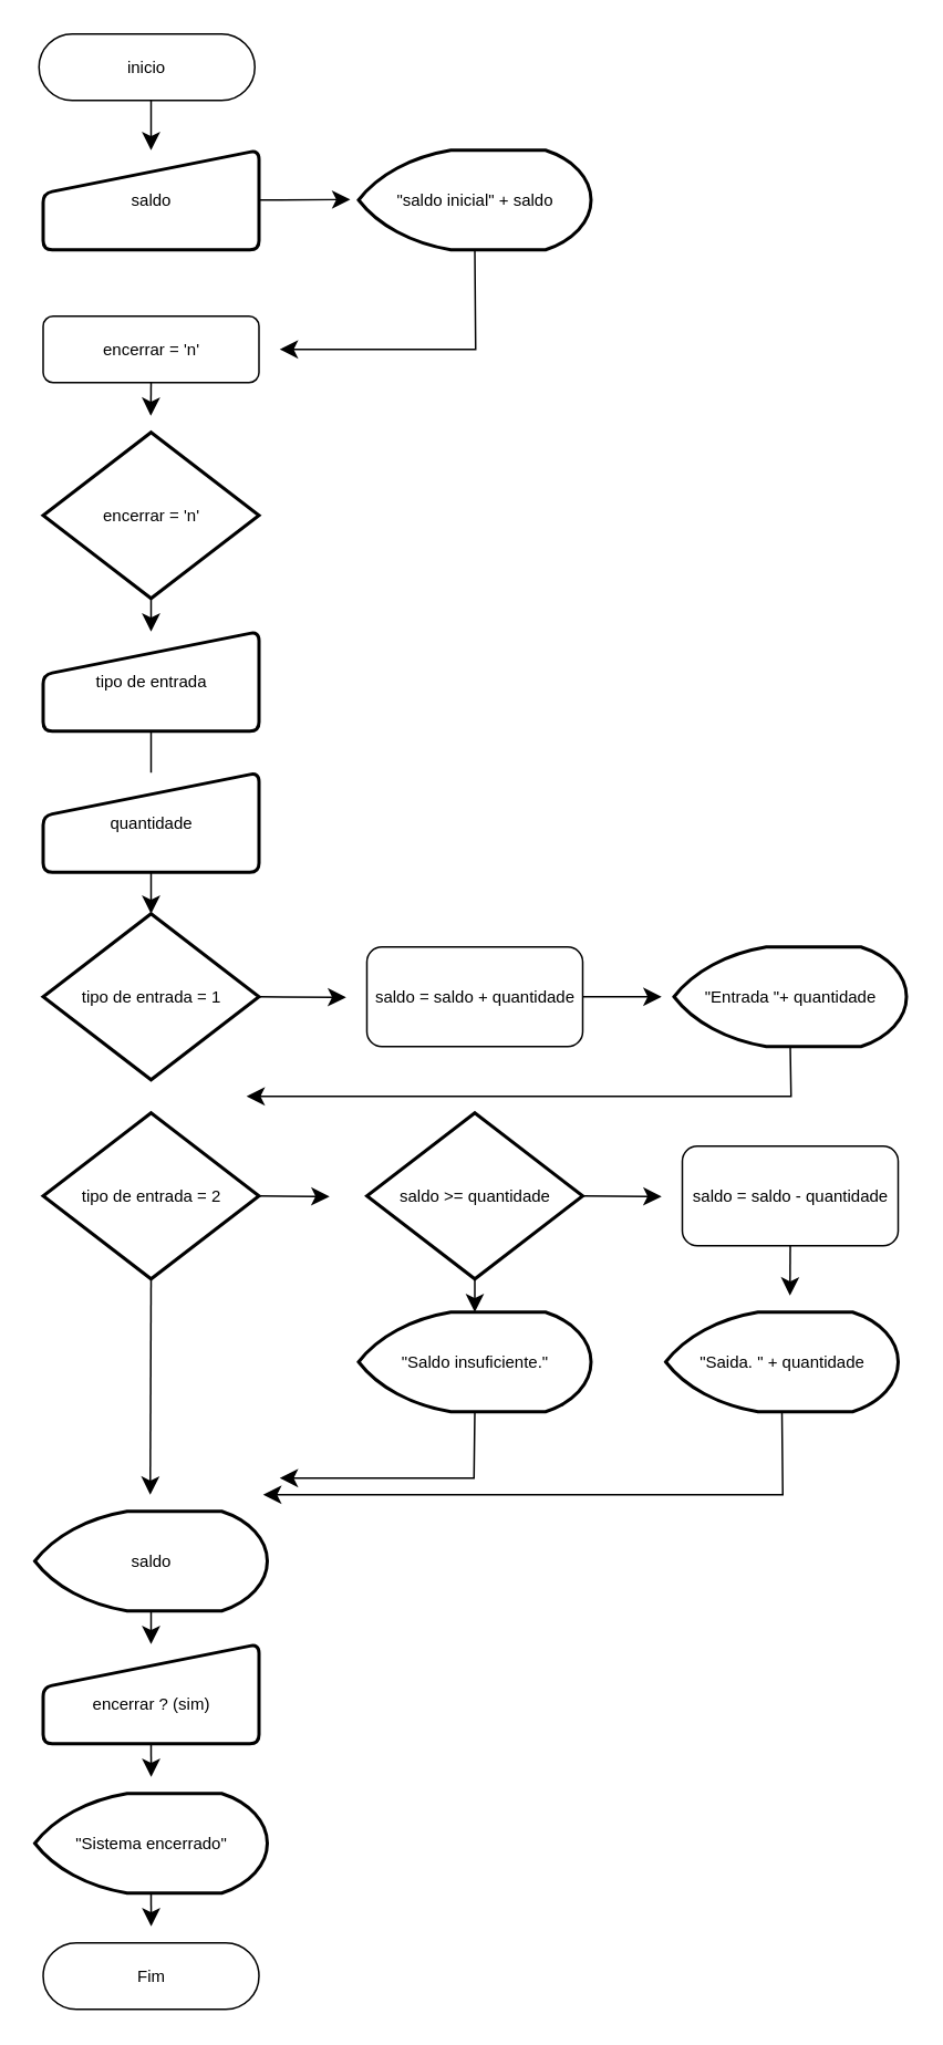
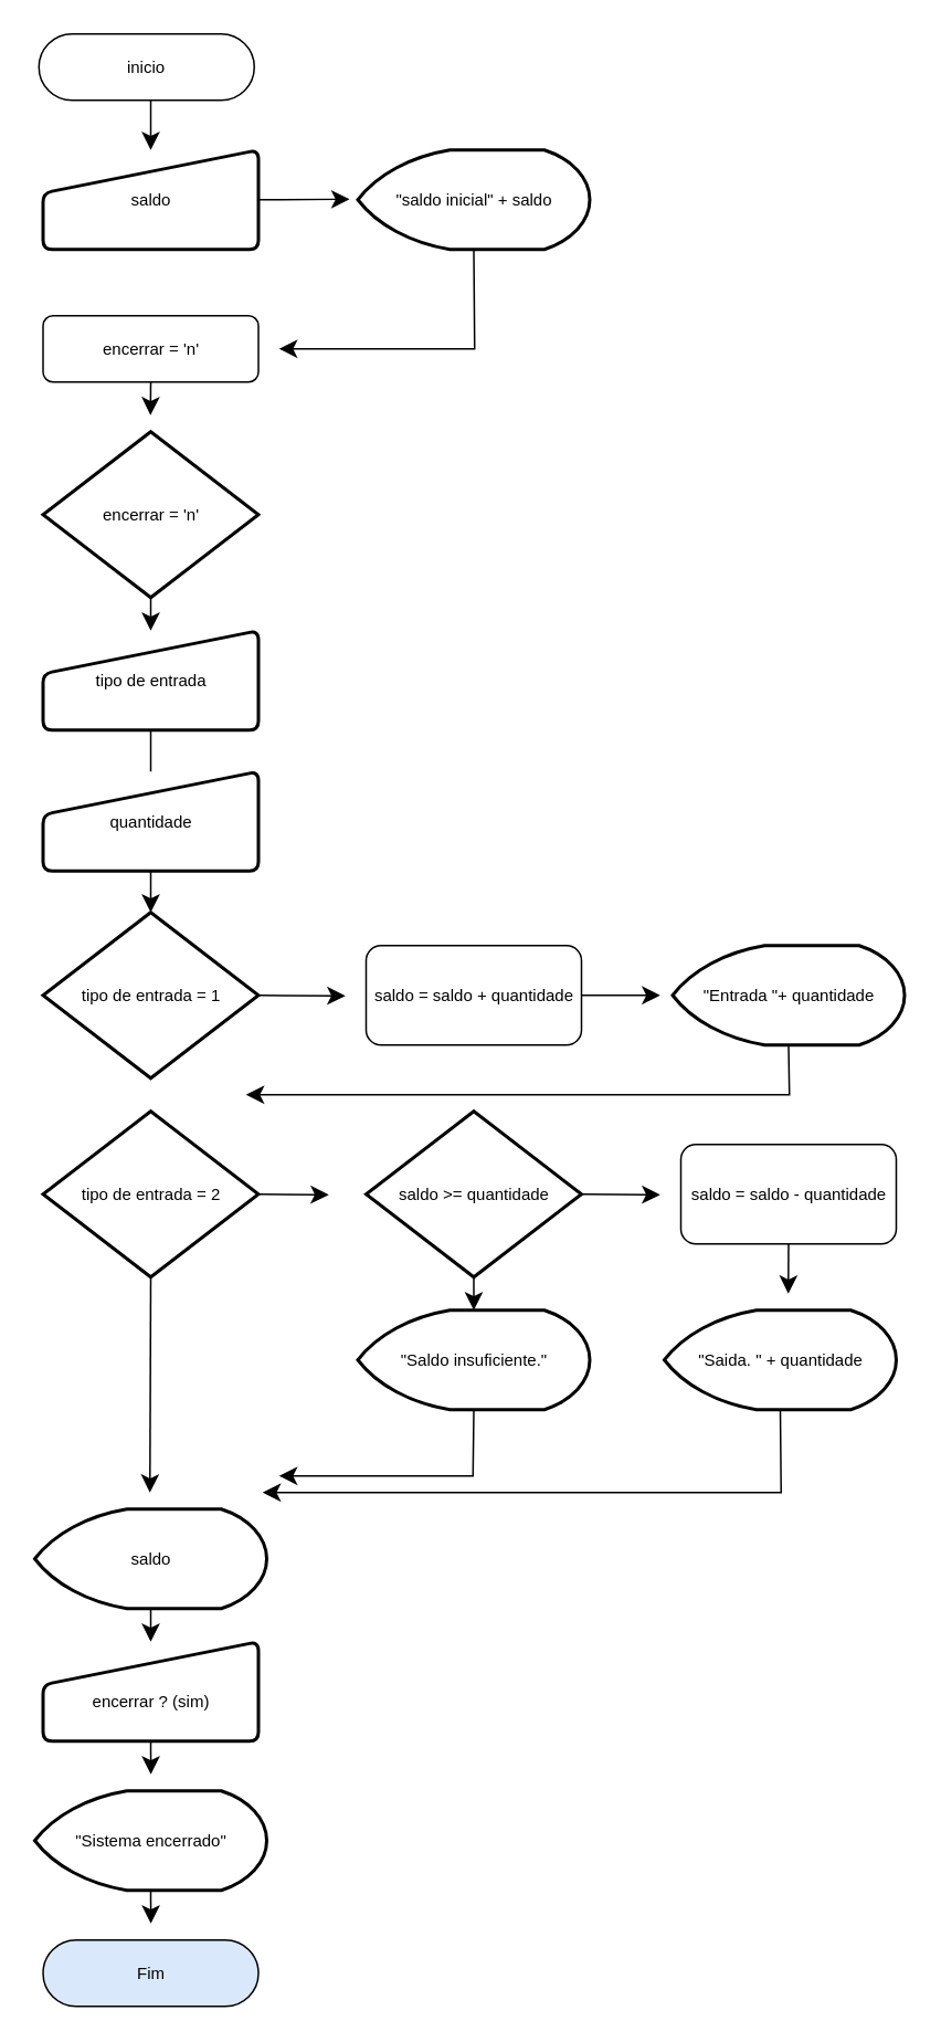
- <mxCell id="40" value="Fim" style="rounded=1;whiteSpace=wrap;html=1;fontSize=10;arcSize=50;labelBackgroundColor=none;" vertex="1" parent="1"><mxGeometry x="25.5" y="1170" width="130" height="40" as="geometry" /></mxCell>
+ <mxCell id="40" value="Fim" style="rounded=1;whiteSpace=wrap;html=1;fontSize=10;arcSize=50;labelBackgroundColor=none;fillColor=#dae8fc;" vertex="1" parent="1"><mxGeometry x="25.5" y="1170" width="130" height="40" as="geometry" /></mxCell>
